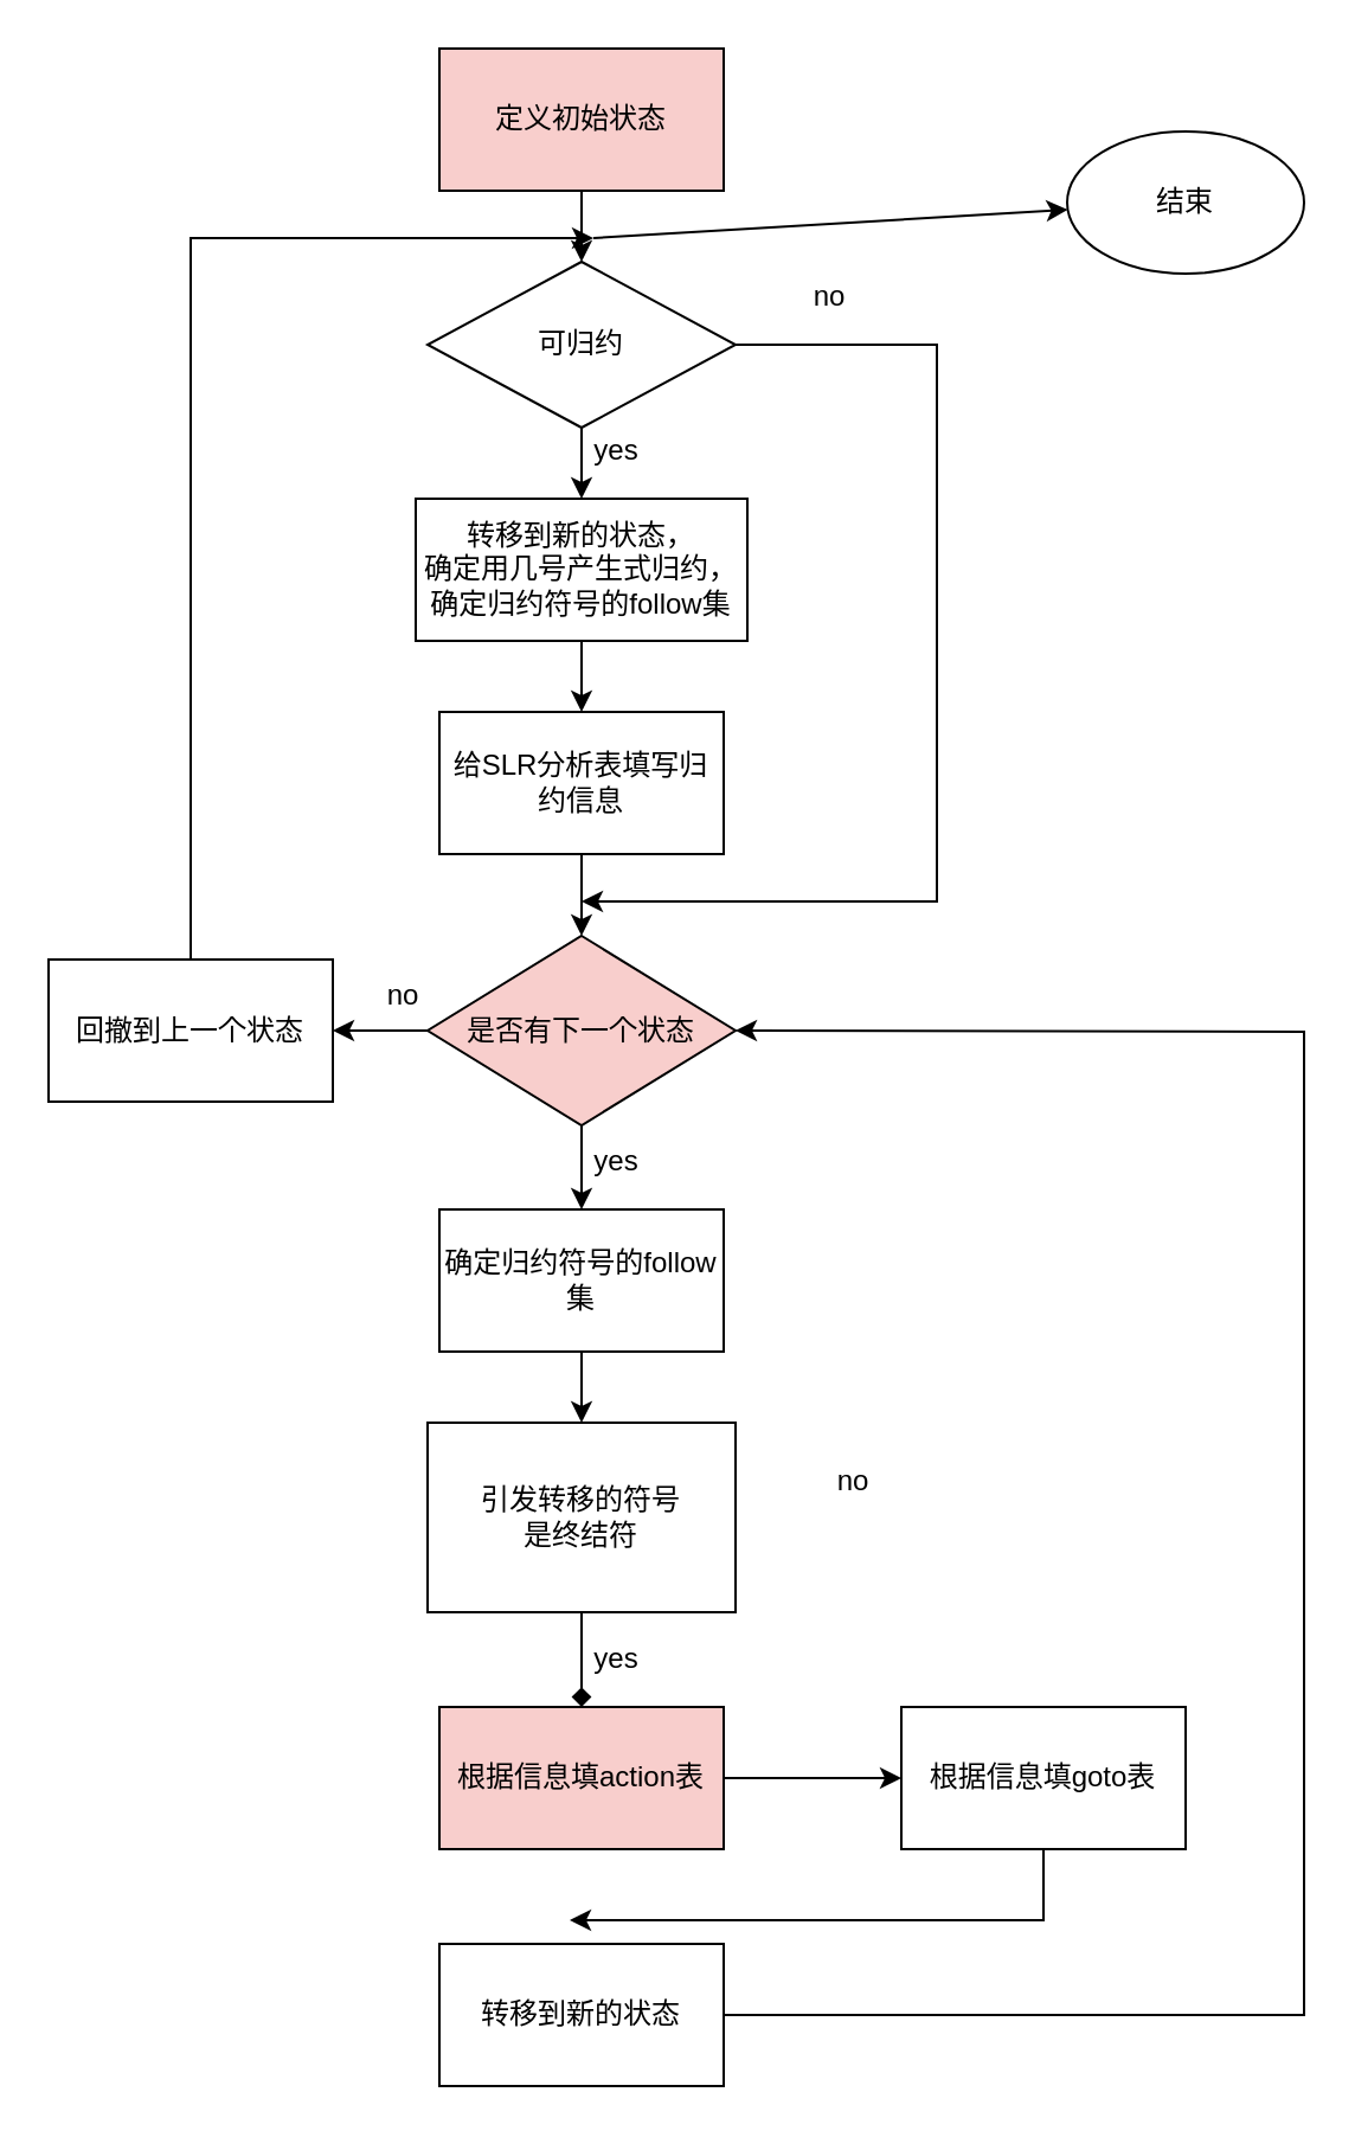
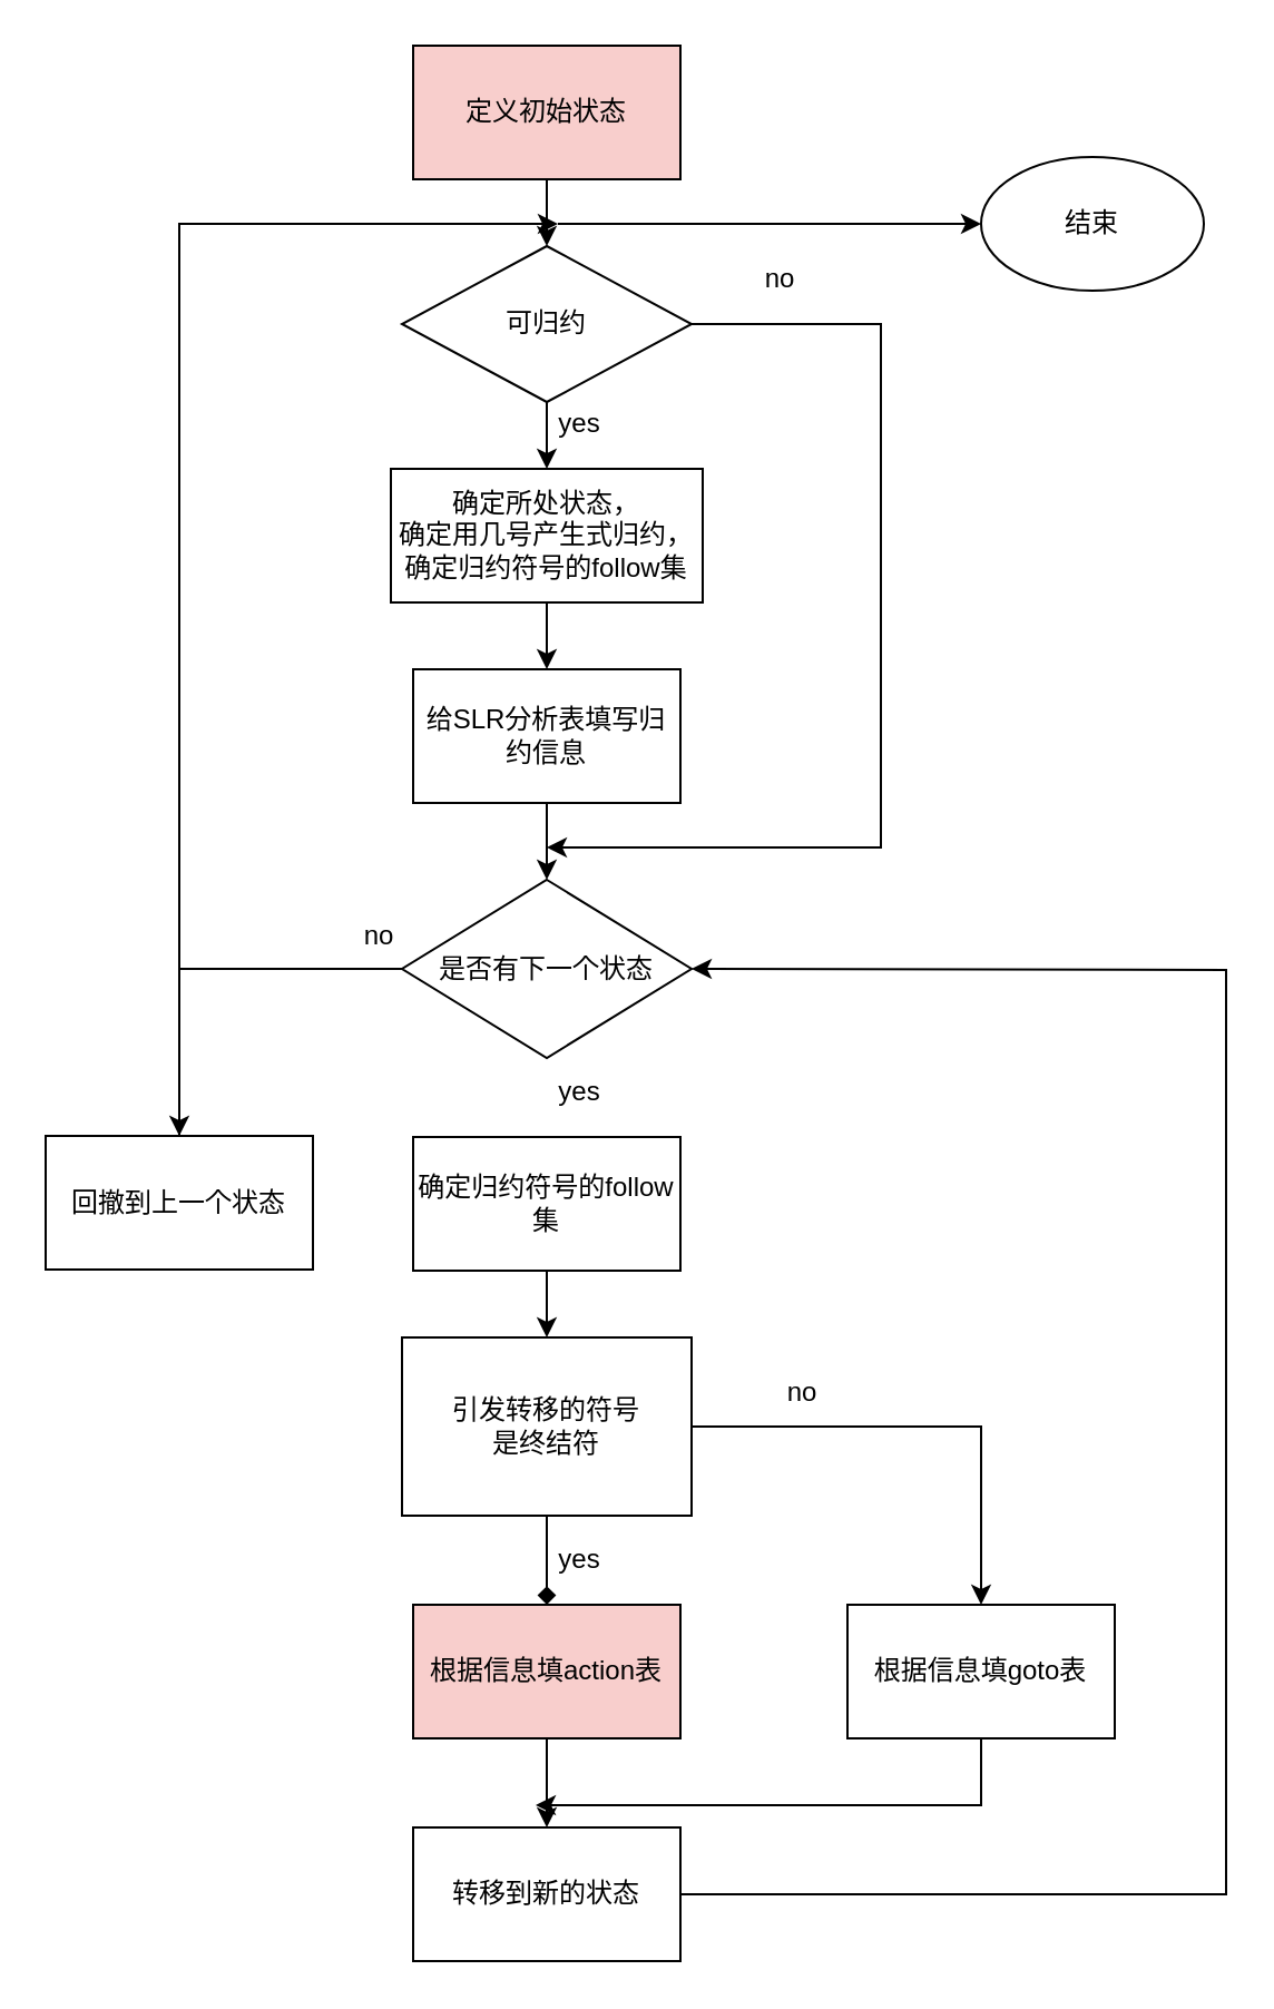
- <mxCell id="34" value="结束" style="ellipse;whiteSpace=wrap;html=1;" vertex="1" parent="1"><mxGeometry x="450" y="55" width="100" height="60" as="geometry" /></mxCell>
+ <mxCell id="34" value="结束" style="ellipse;whiteSpace=wrap;html=1;" vertex="1" parent="1"><mxGeometry x="440" y="70" width="100" height="60" as="geometry" /></mxCell>
- <mxCell id="8" value="转移到新的状态，&lt;br&gt;确定用几号产生式归约，&lt;br&gt;确定归约符号的follow集" style="whiteSpace=wrap;html=1;" vertex="1" parent="1"><mxGeometry x="175" y="210" width="140" height="60" as="geometry" /></mxCell>
+ <mxCell id="8" value="确定所处状态，&lt;br&gt;确定用几号产生式归约，&lt;br&gt;确定归约符号的follow集" style="whiteSpace=wrap;html=1;" vertex="1" parent="1"><mxGeometry x="175" y="210" width="140" height="60" as="geometry" /></mxCell>
- <mxCell id="19" value="回撤到上一个状态" style="whiteSpace=wrap;html=1;" vertex="1" parent="1"><mxGeometry x="20" y="404.5" width="120" height="60" as="geometry" /></mxCell>
+ <mxCell id="19" value="回撤到上一个状态" style="whiteSpace=wrap;html=1;" vertex="1" parent="1"><mxGeometry x="20" y="509.5" width="120" height="60" as="geometry" /></mxCell>
- <mxCell id="14" value="是否有下一个状态" style="rhombus;whiteSpace=wrap;html=1;fillColor=#f8cecc;" vertex="1" parent="1"><mxGeometry x="180" y="394.5" width="130" height="80" as="geometry" /></mxCell>
+ <mxCell id="14" value="是否有下一个状态" style="rhombus;whiteSpace=wrap;html=1;" vertex="1" parent="1"><mxGeometry x="180" y="394.5" width="130" height="80" as="geometry" /></mxCell>
- <mxCell id="12" value="" style="edgeStyle=orthogonalEdgeStyle;rounded=0;orthogonalLoop=1;jettySize=auto;html=1;" edge="1" parent="1" source="14" target="17"><mxGeometry relative="1" as="geometry" /></mxCell>
+ <mxCell id="23" value="" style="edgeStyle=orthogonalEdgeStyle;rounded=0;orthogonalLoop=1;jettySize=auto;html=1;" edge="1" parent="1" source="24" target="28"><mxGeometry relative="1" as="geometry" /></mxCell>
- <mxCell id="25" value="" style="edgeStyle=orthogonalEdgeStyle;rounded=0;orthogonalLoop=1;jettySize=auto;html=1;" edge="1" parent="1" source="26" target="28"><mxGeometry relative="1" as="geometry" /></mxCell>
+ <mxCell id="25" value="" style="edgeStyle=orthogonalEdgeStyle;rounded=0;orthogonalLoop=1;jettySize=auto;html=1;" edge="1" parent="1" source="26" target="30"><mxGeometry relative="1" as="geometry" /></mxCell>
